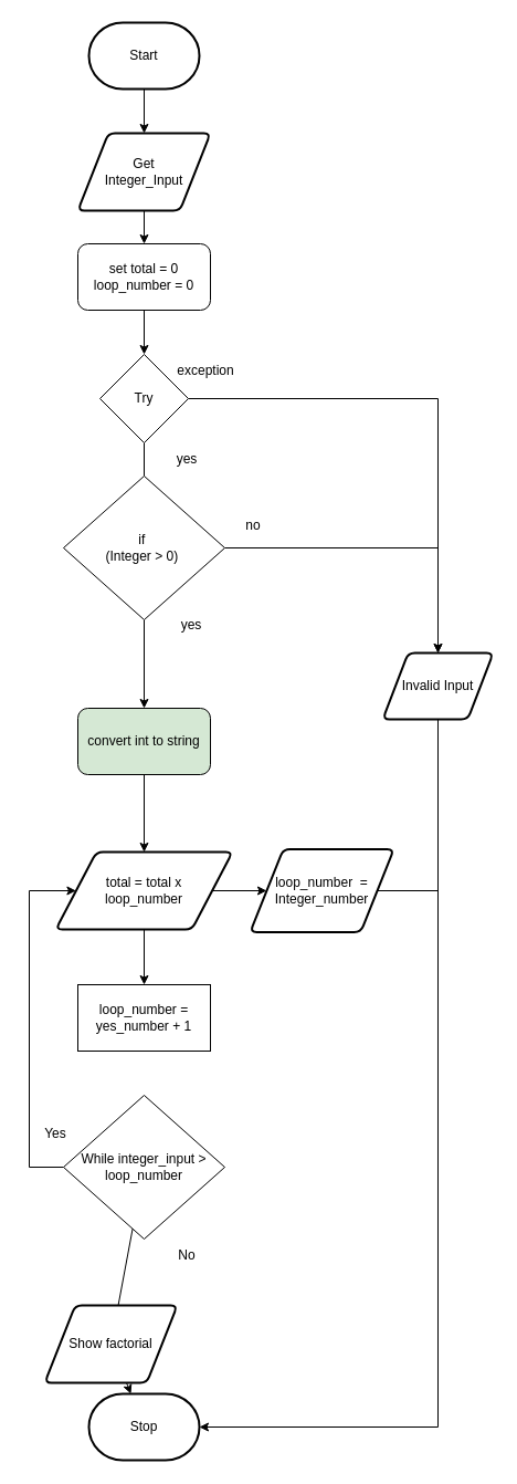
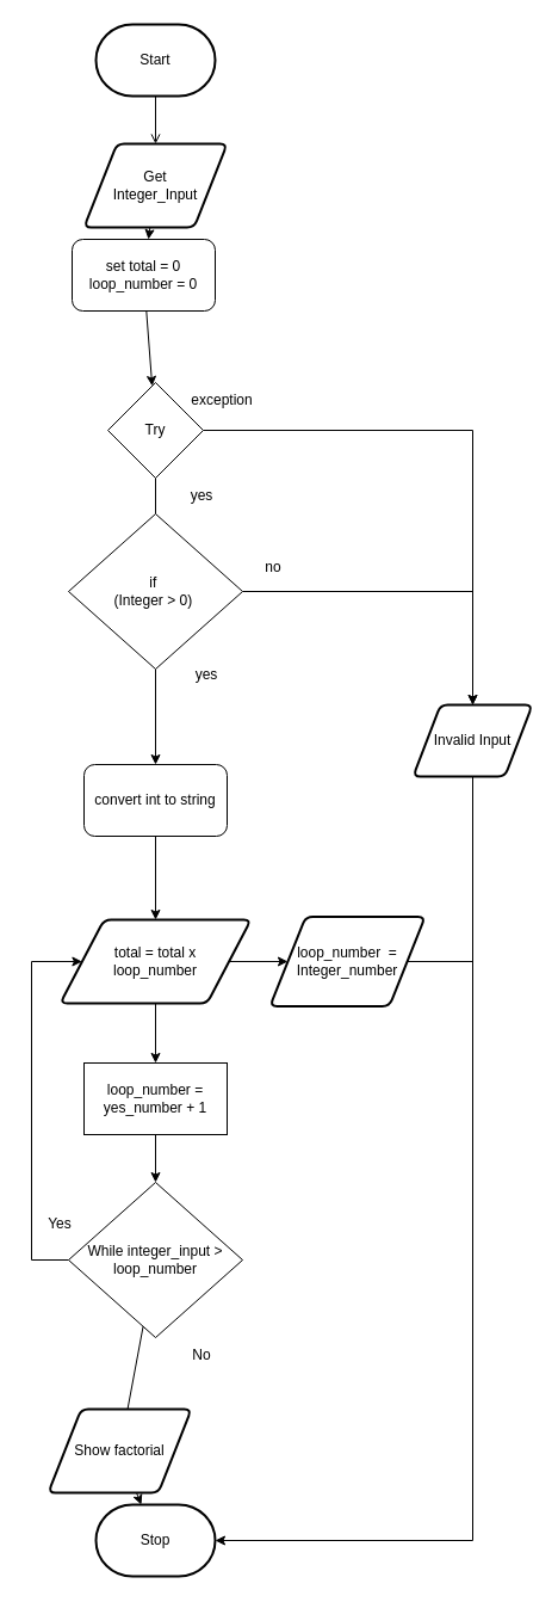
- <mxCell id="2" value="" style="edgeStyle=none;rounded=0;html=1;" parent="1" source="3" target="13" edge="1"><mxGeometry relative="1" as="geometry" /></mxCell>
+ <mxCell id="2" value="" style="edgeStyle=none;rounded=0;html=1;endArrow=open;" parent="1" source="3" target="13" edge="1"><mxGeometry relative="1" as="geometry" /></mxCell>
- <mxCell id="15" value="set total = 0&lt;br&gt;loop_number = 0" style="rounded=1;whiteSpace=wrap;html=1;" parent="1" vertex="1"><mxGeometry x="70" y="220" width="120" height="60" as="geometry" /></mxCell>
+ <mxCell id="15" value="set total = 0&lt;br&gt;loop_number = 0" style="rounded=1;whiteSpace=wrap;html=1;" parent="1" vertex="1"><mxGeometry x="60" y="200" width="120" height="60" as="geometry" /></mxCell>
- <mxCell id="11" value="convert int to string" style="rounded=1;whiteSpace=wrap;html=1;fillColor=#d5e8d4;" parent="1" vertex="1"><mxGeometry x="70" y="640" width="120" height="60" as="geometry" /></mxCell>
+ <mxCell id="11" value="convert int to string" style="rounded=1;whiteSpace=wrap;html=1;" parent="1" vertex="1"><mxGeometry x="70" y="640" width="120" height="60" as="geometry" /></mxCell>
+ <mxCell id="29" value="" style="edgeStyle=none;rounded=0;html=1;" parent="1" source="30" target="25" edge="1"><mxGeometry relative="1" as="geometry" /></mxCell>
